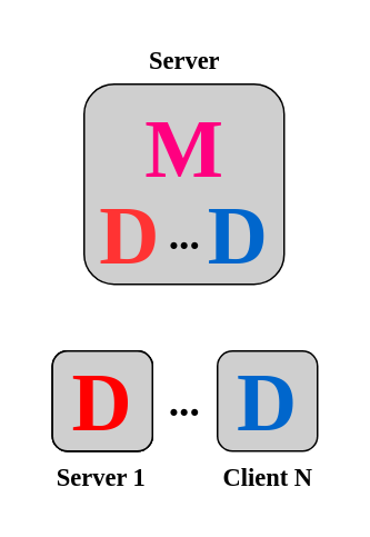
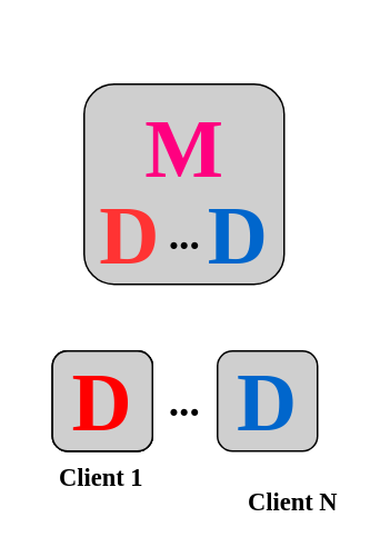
- <mxCell id="10" value="&lt;b style=&quot;font-size: 15px;&quot;&gt;&lt;font face=&quot;CMU Sans Serif&quot;&gt;Server&lt;/font&gt;&lt;/b&gt;" style="text;html=1;align=center;verticalAlign=middle;resizable=0;points=[];autosize=1;strokeColor=none;fillColor=none;fontSize=15;" vertex="1" parent="1"><mxGeometry x="75" y="20" width="70" height="30" as="geometry" /></mxCell>
- <mxCell id="7" value="&lt;b style=&quot;font-size: 15px;&quot;&gt;&lt;font face=&quot;CMU Sans Serif&quot;&gt;Server 1&lt;/font&gt;&lt;/b&gt;" style="text;html=1;align=center;verticalAlign=middle;resizable=0;points=[];autosize=1;strokeColor=none;fillColor=none;fontSize=15;" vertex="1" parent="1"><mxGeometry x="20" y="270" width="80" height="30" as="geometry" /></mxCell>
+ <mxCell id="7" value="&lt;b style=&quot;font-size: 15px;&quot;&gt;&lt;font face=&quot;CMU Sans Serif&quot;&gt;Client 1&lt;/font&gt;&lt;/b&gt;" style="text;html=1;align=center;verticalAlign=middle;resizable=0;points=[];autosize=1;strokeColor=none;fillColor=none;fontSize=15;" vertex="1" parent="1"><mxGeometry x="20" y="270" width="80" height="30" as="geometry" /></mxCell>
- <mxCell id="8" value="&lt;b style=&quot;font-size: 15px;&quot;&gt;&lt;font face=&quot;CMU Sans Serif&quot;&gt;Client N&lt;/font&gt;&lt;/b&gt;" style="text;html=1;align=center;verticalAlign=middle;resizable=0;points=[];autosize=1;strokeColor=none;fillColor=none;fontSize=15;" vertex="1" parent="1"><mxGeometry x="120" y="270" width="80" height="30" as="geometry" /></mxCell>
+ <mxCell id="8" value="&lt;b style=&quot;font-size: 15px;&quot;&gt;&lt;font face=&quot;CMU Sans Serif&quot;&gt;Client N&lt;/font&gt;&lt;/b&gt;" style="text;html=1;align=center;verticalAlign=middle;resizable=0;points=[];autosize=1;strokeColor=none;fillColor=none;fontSize=15;" vertex="1" parent="1"><mxGeometry x="135" y="285" width="80" height="30" as="geometry" /></mxCell>
